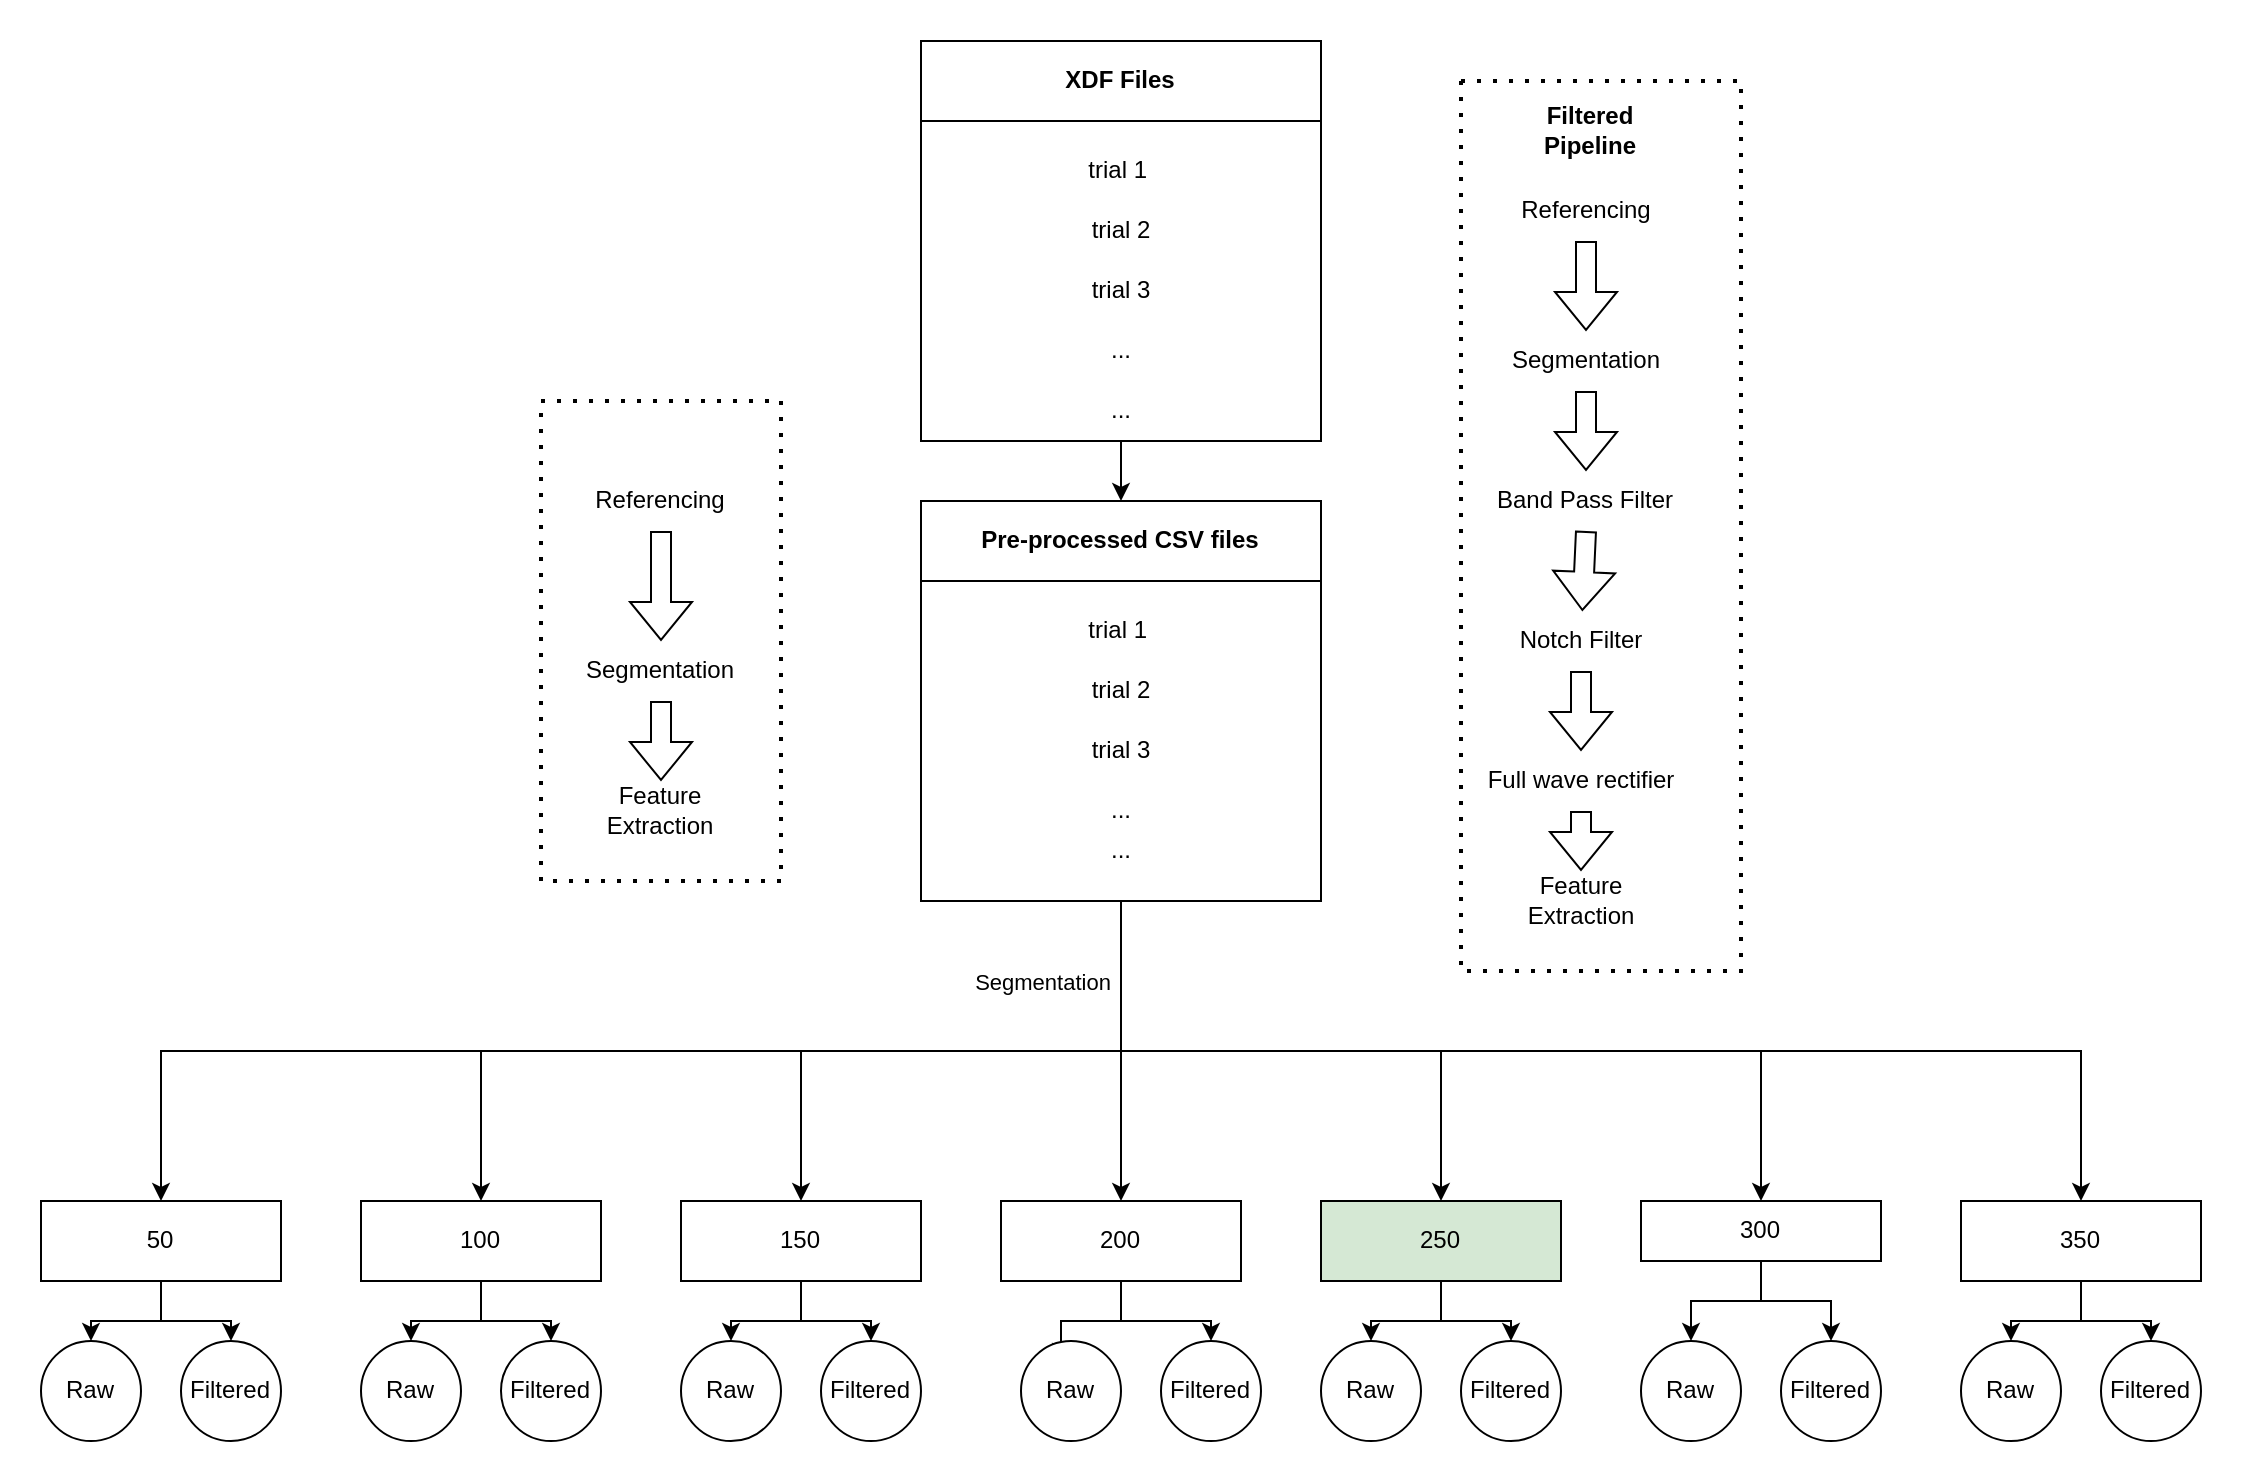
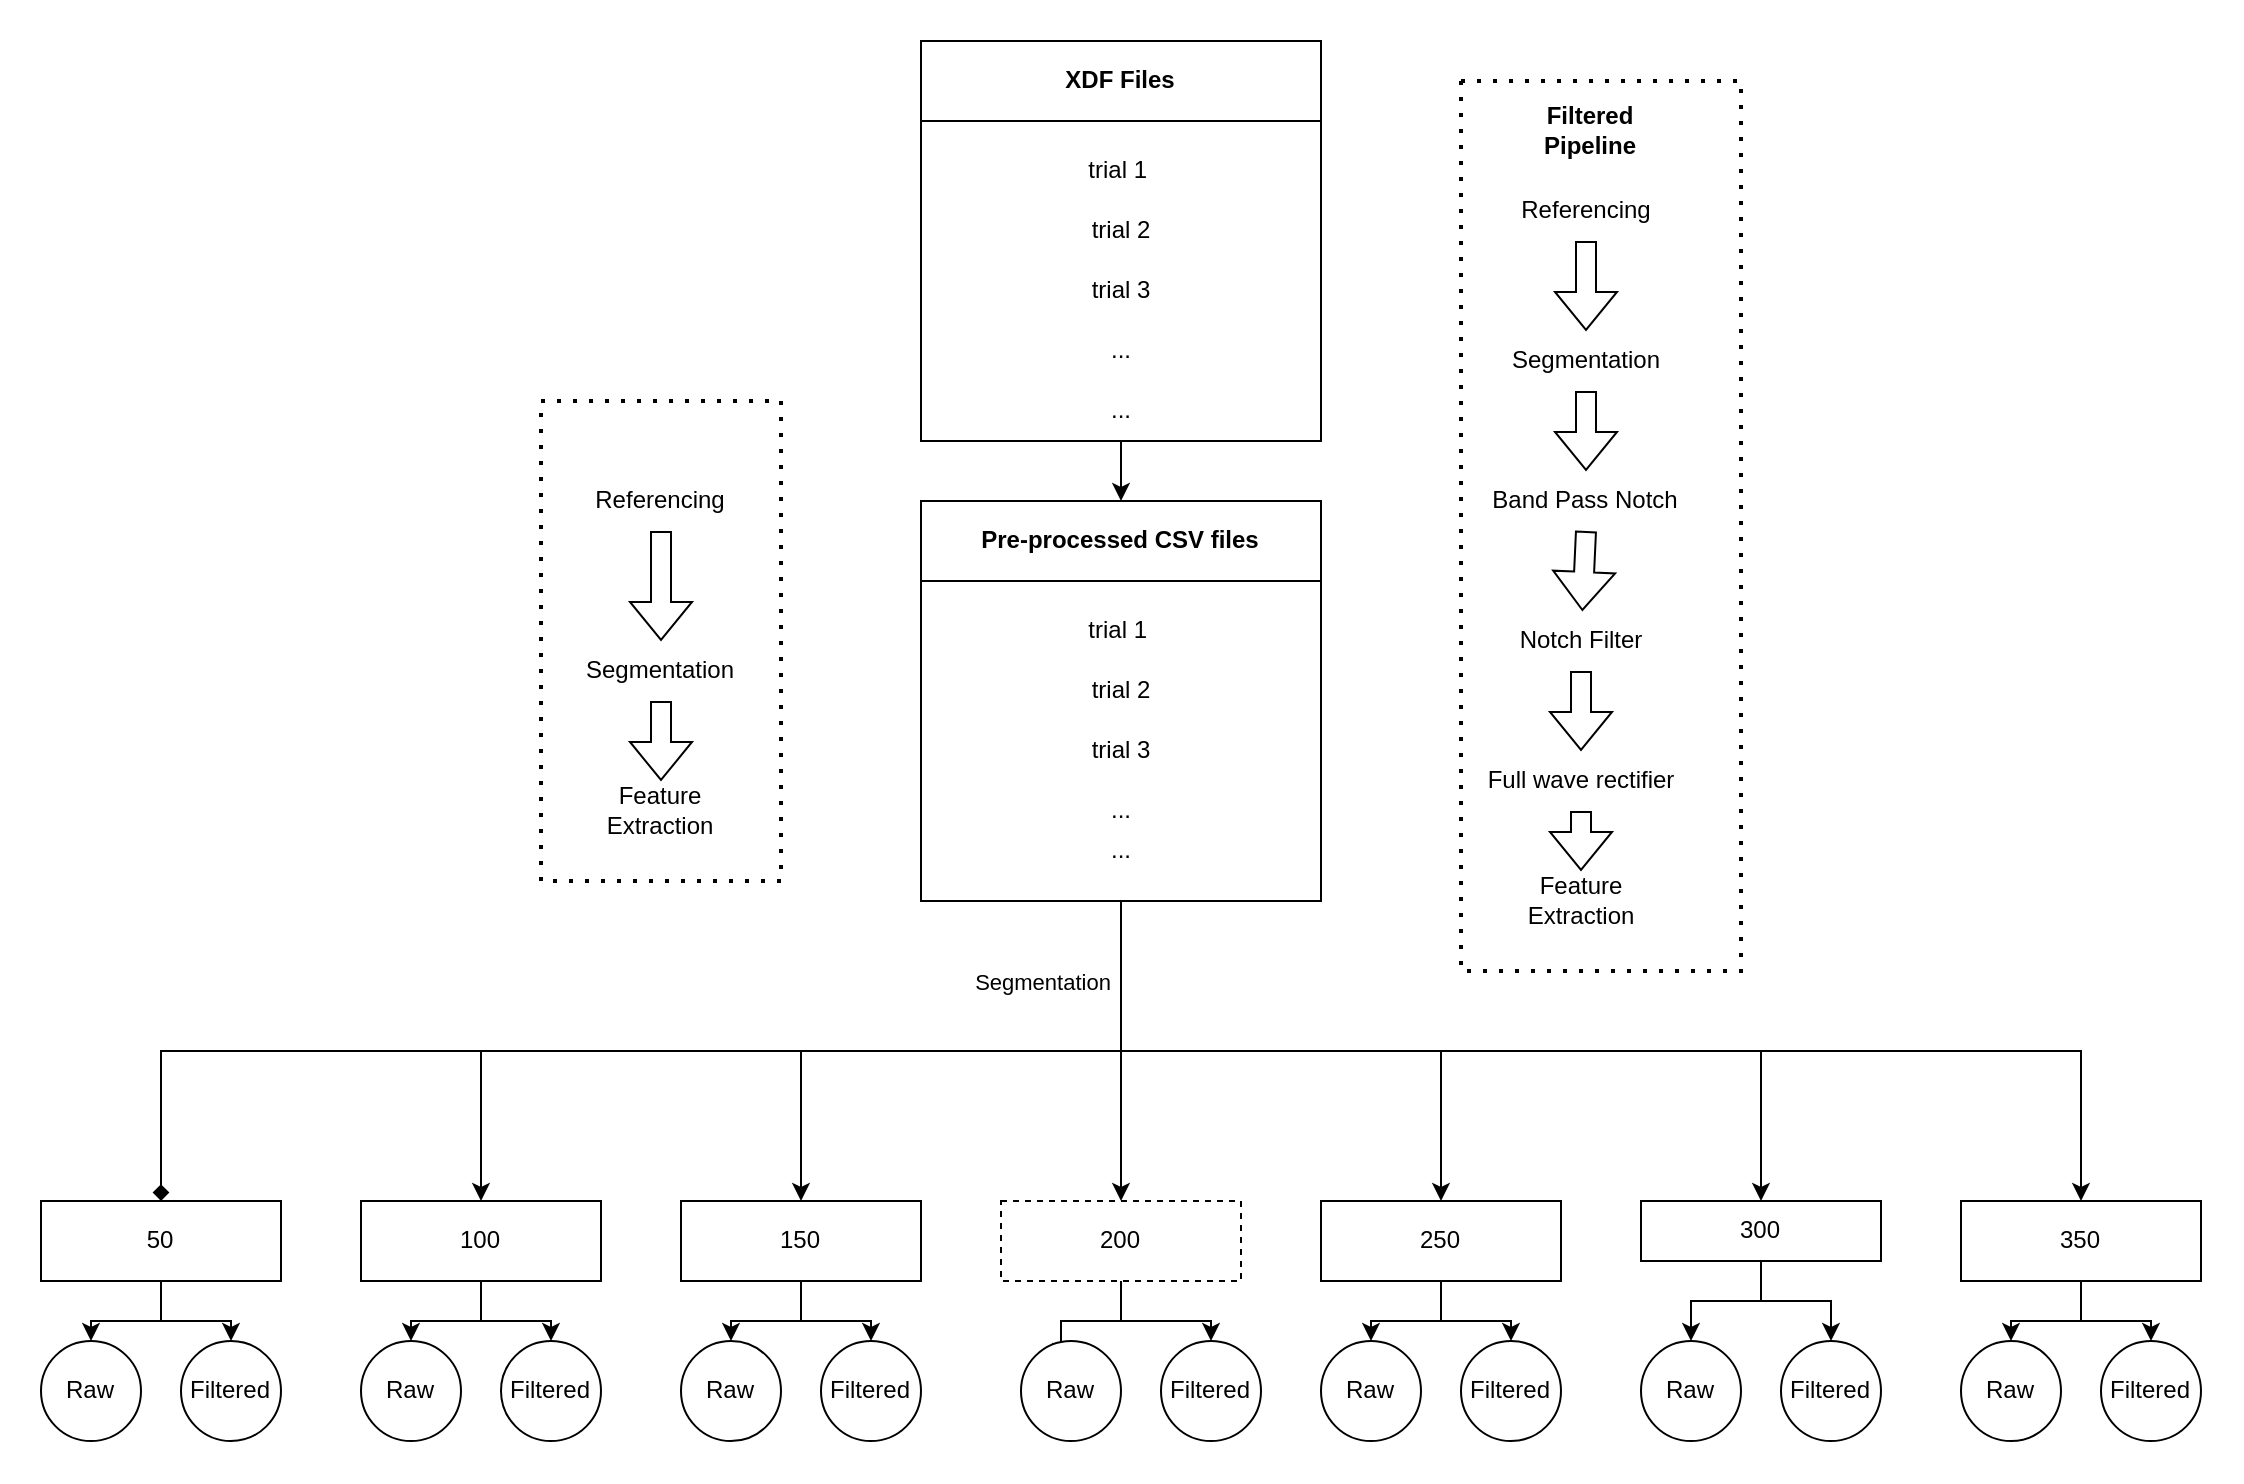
- <mxCell id="63" value="Band Pass Filter" style="text;html=1;strokeColor=none;fillColor=none;align=center;verticalAlign=middle;whiteSpace=wrap;rounded=0;" vertex="1" parent="1"><mxGeometry x="745" y="235" width="95" height="30" as="geometry" /></mxCell>
+ <mxCell id="63" value="Band Pass Notch" style="text;html=1;strokeColor=none;fillColor=none;align=center;verticalAlign=middle;whiteSpace=wrap;rounded=0;" vertex="1" parent="1"><mxGeometry x="745" y="235" width="95" height="30" as="geometry" /></mxCell>
- <mxCell id="8" style="edgeStyle=orthogonalEdgeStyle;rounded=0;orthogonalLoop=1;jettySize=auto;html=1;exitX=0.5;exitY=1;exitDx=0;exitDy=0;" edge="1" parent="1" source="16" target="37"><mxGeometry relative="1" as="geometry" /></mxCell>
+ <mxCell id="8" style="edgeStyle=orthogonalEdgeStyle;rounded=0;orthogonalLoop=1;jettySize=auto;html=1;exitX=0.5;exitY=1;exitDx=0;exitDy=0;endArrow=diamond;" edge="1" parent="1" source="16" target="37"><mxGeometry relative="1" as="geometry" /></mxCell>
- <mxCell id="31" value="200" style="rounded=0;whiteSpace=wrap;html=1;" vertex="1" parent="1"><mxGeometry x="500" y="600" width="120" height="40" as="geometry" /></mxCell>
+ <mxCell id="31" value="200" style="rounded=0;whiteSpace=wrap;html=1;dashed=1;" vertex="1" parent="1"><mxGeometry x="500" y="600" width="120" height="40" as="geometry" /></mxCell>
- <mxCell id="34" value="250" style="rounded=0;whiteSpace=wrap;html=1;fillColor=#d5e8d4;" vertex="1" parent="1"><mxGeometry x="660" y="600" width="120" height="40" as="geometry" /></mxCell>
+ <mxCell id="34" value="250" style="rounded=0;whiteSpace=wrap;html=1;" vertex="1" parent="1"><mxGeometry x="660" y="600" width="120" height="40" as="geometry" /></mxCell>
